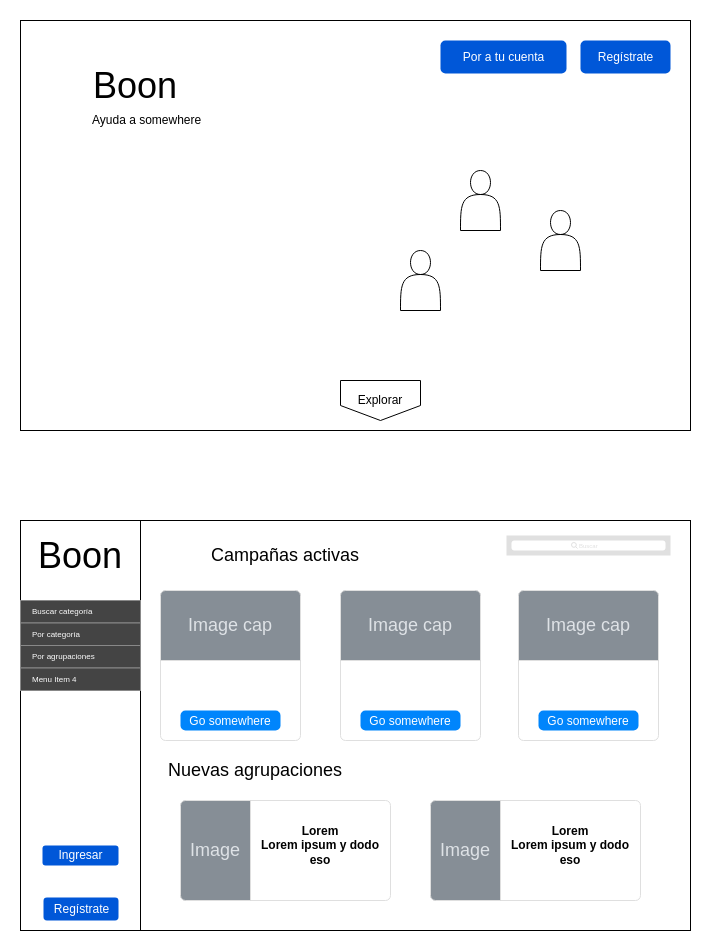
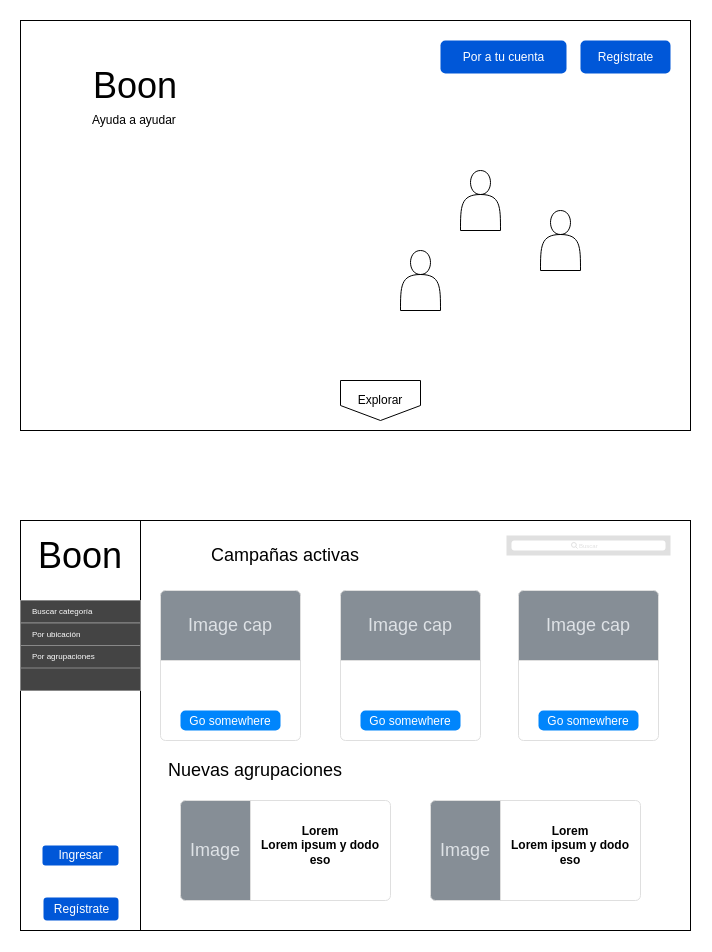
- <mxCell id="6" value="Ayuda a somewhere" style="text;html=1;strokeColor=none;fillColor=none;align=left;verticalAlign=middle;whiteSpace=wrap;rounded=0;" vertex="1" parent="1"><mxGeometry x="90" y="110" width="170" height="20" as="geometry" /></mxCell>
+ <mxCell id="6" value="Ayuda a ayudar" style="text;html=1;strokeColor=none;fillColor=none;align=left;verticalAlign=middle;whiteSpace=wrap;rounded=0;" vertex="1" parent="1"><mxGeometry x="90" y="110" width="170" height="20" as="geometry" /></mxCell>
- <mxCell id="16" value="Por categoría" style="strokeColor=inherit;fillColor=inherit;gradientColor=inherit;strokeWidth=1;html=1;shadow=0;dashed=0;shape=mxgraph.android.rrect;rSize=0;align=left;spacingLeft=10;fontSize=8;fontColor=#ffffff;" vertex="1" parent="14"><mxGeometry y="22.5" width="120" height="22.5" as="geometry" /></mxCell>
+ <mxCell id="16" value="Por ubicación" style="strokeColor=inherit;fillColor=inherit;gradientColor=inherit;strokeWidth=1;html=1;shadow=0;dashed=0;shape=mxgraph.android.rrect;rSize=0;align=left;spacingLeft=10;fontSize=8;fontColor=#ffffff;" vertex="1" parent="14"><mxGeometry y="22.5" width="120" height="22.5" as="geometry" /></mxCell>
- <mxCell id="18" value="Menu Item 4" style="strokeColor=inherit;fillColor=inherit;gradientColor=inherit;strokeWidth=1;html=1;shadow=0;dashed=0;shape=mxgraph.android.rrect;rSize=0;align=left;spacingLeft=10;fontSize=8;fontColor=#ffffff;" vertex="1" parent="14"><mxGeometry y="67.5" width="120" height="22.5" as="geometry" /></mxCell>
